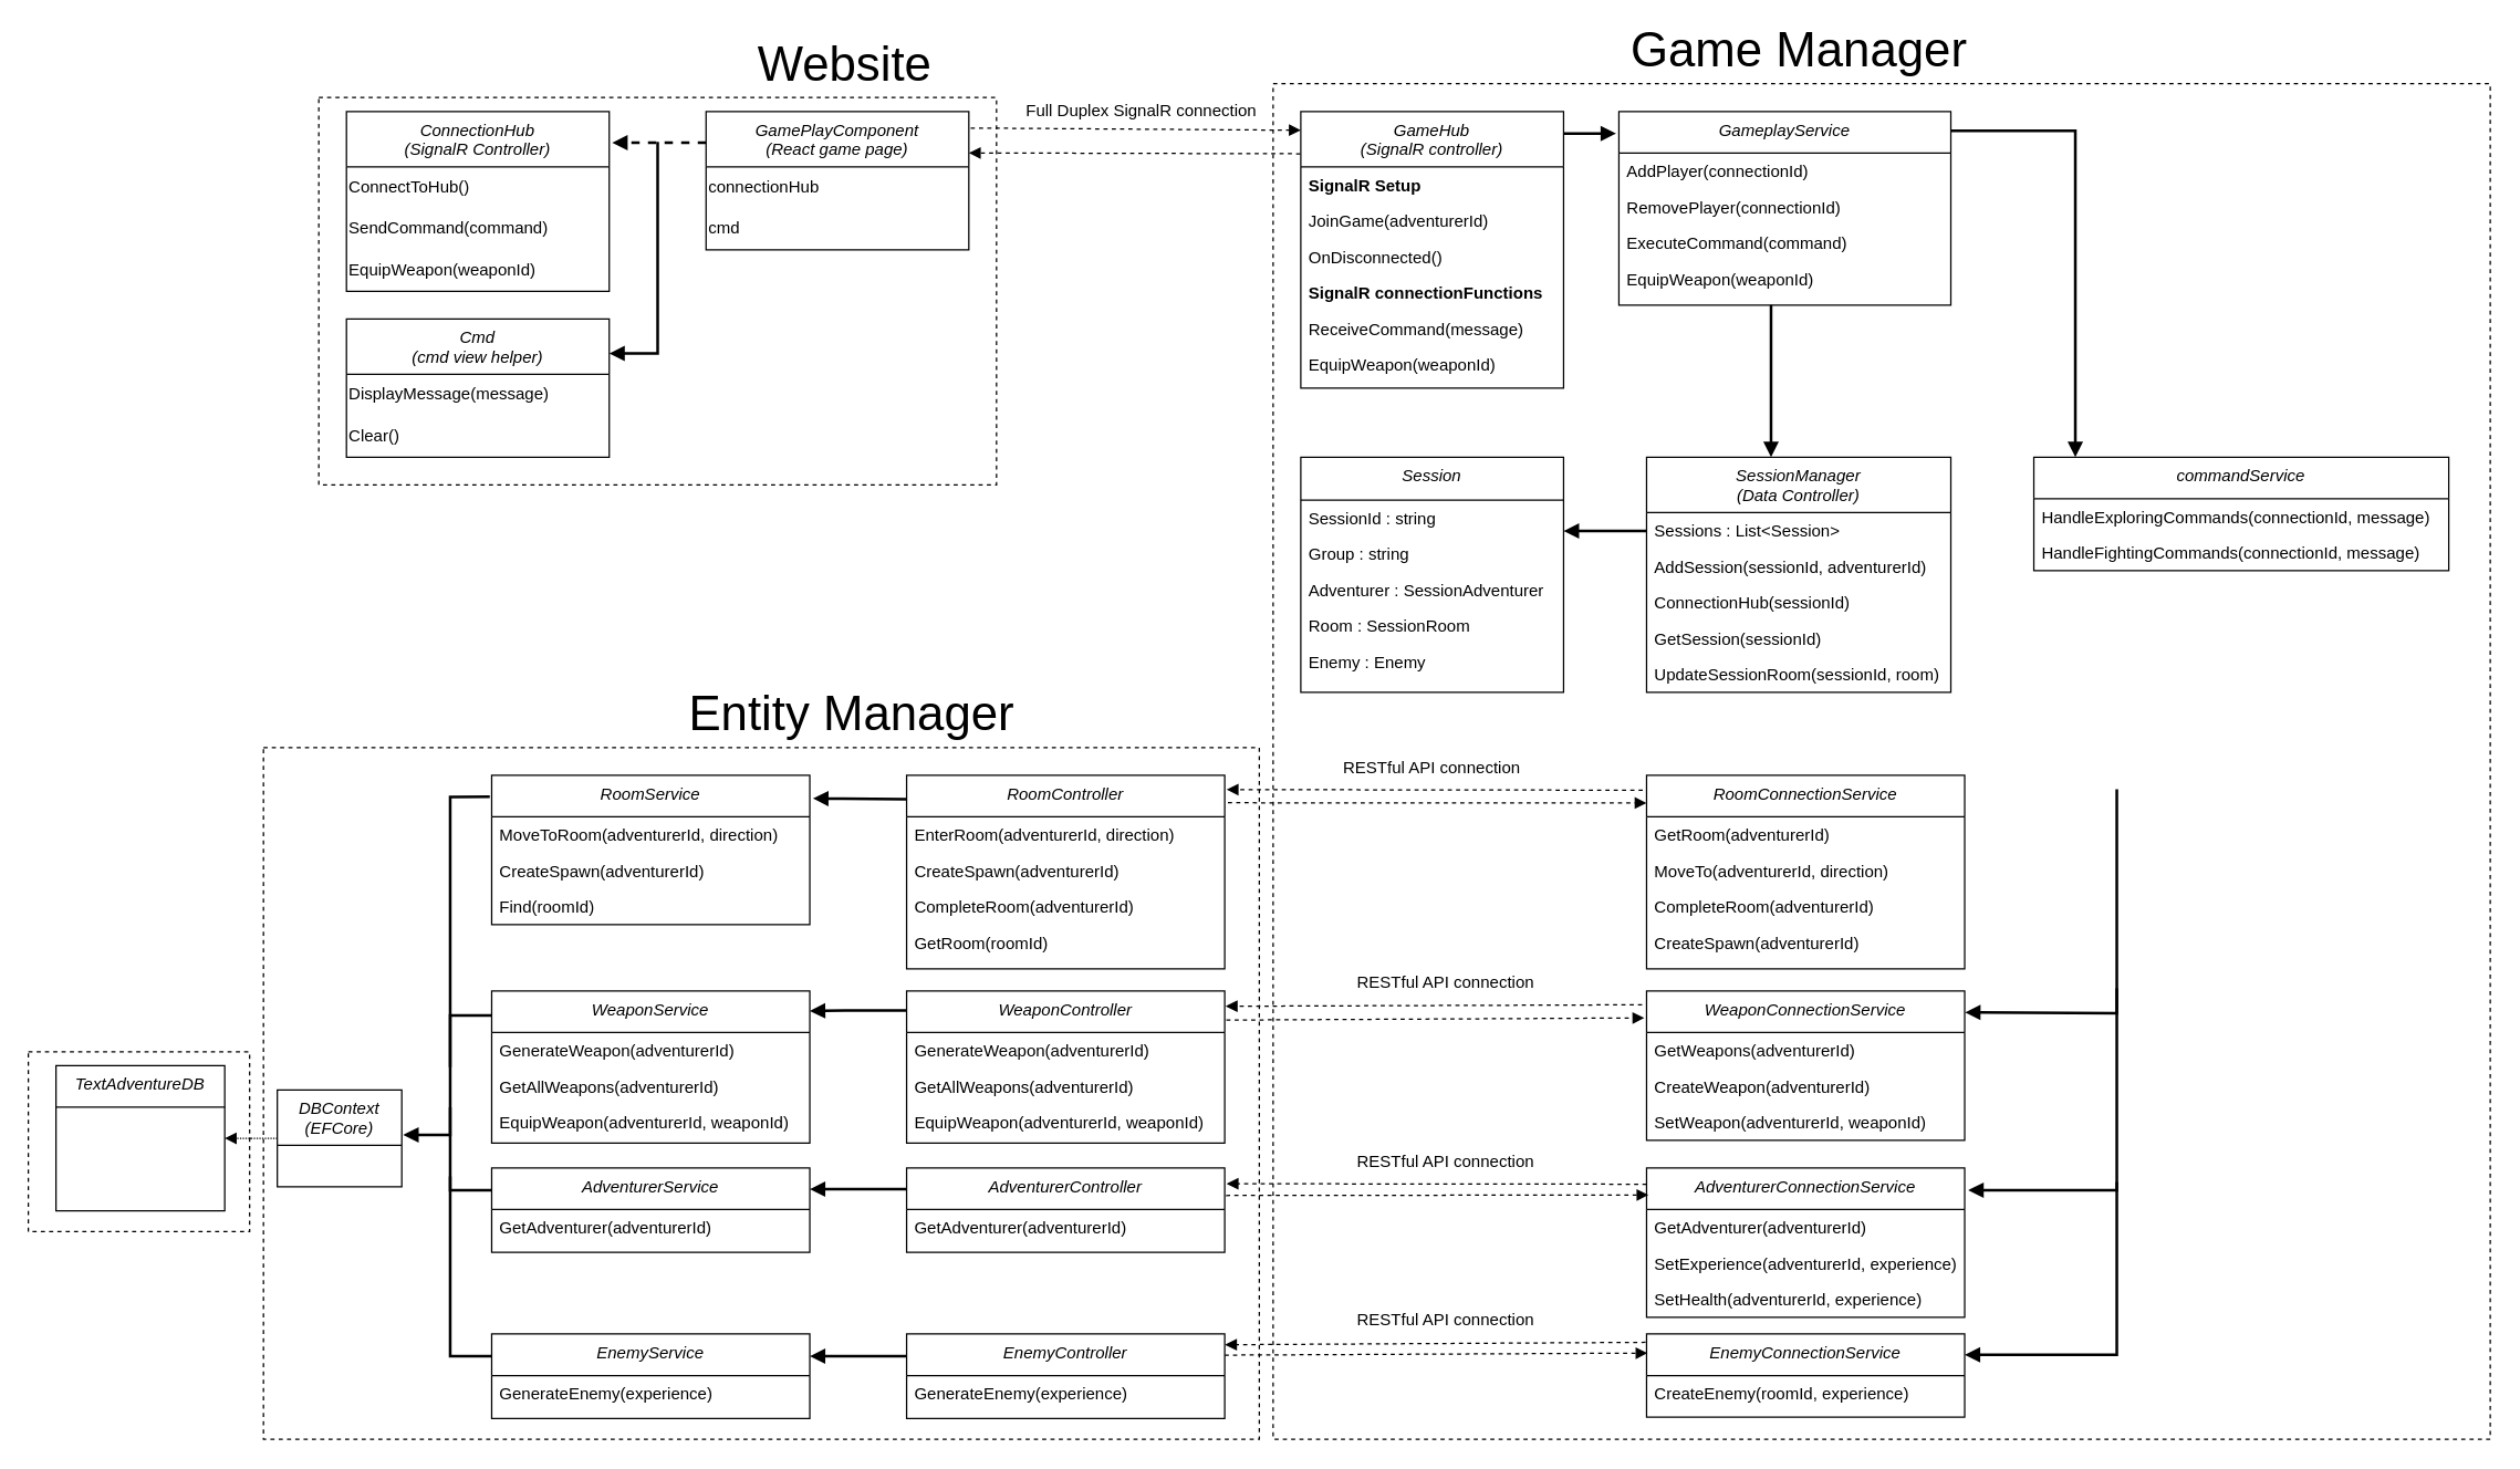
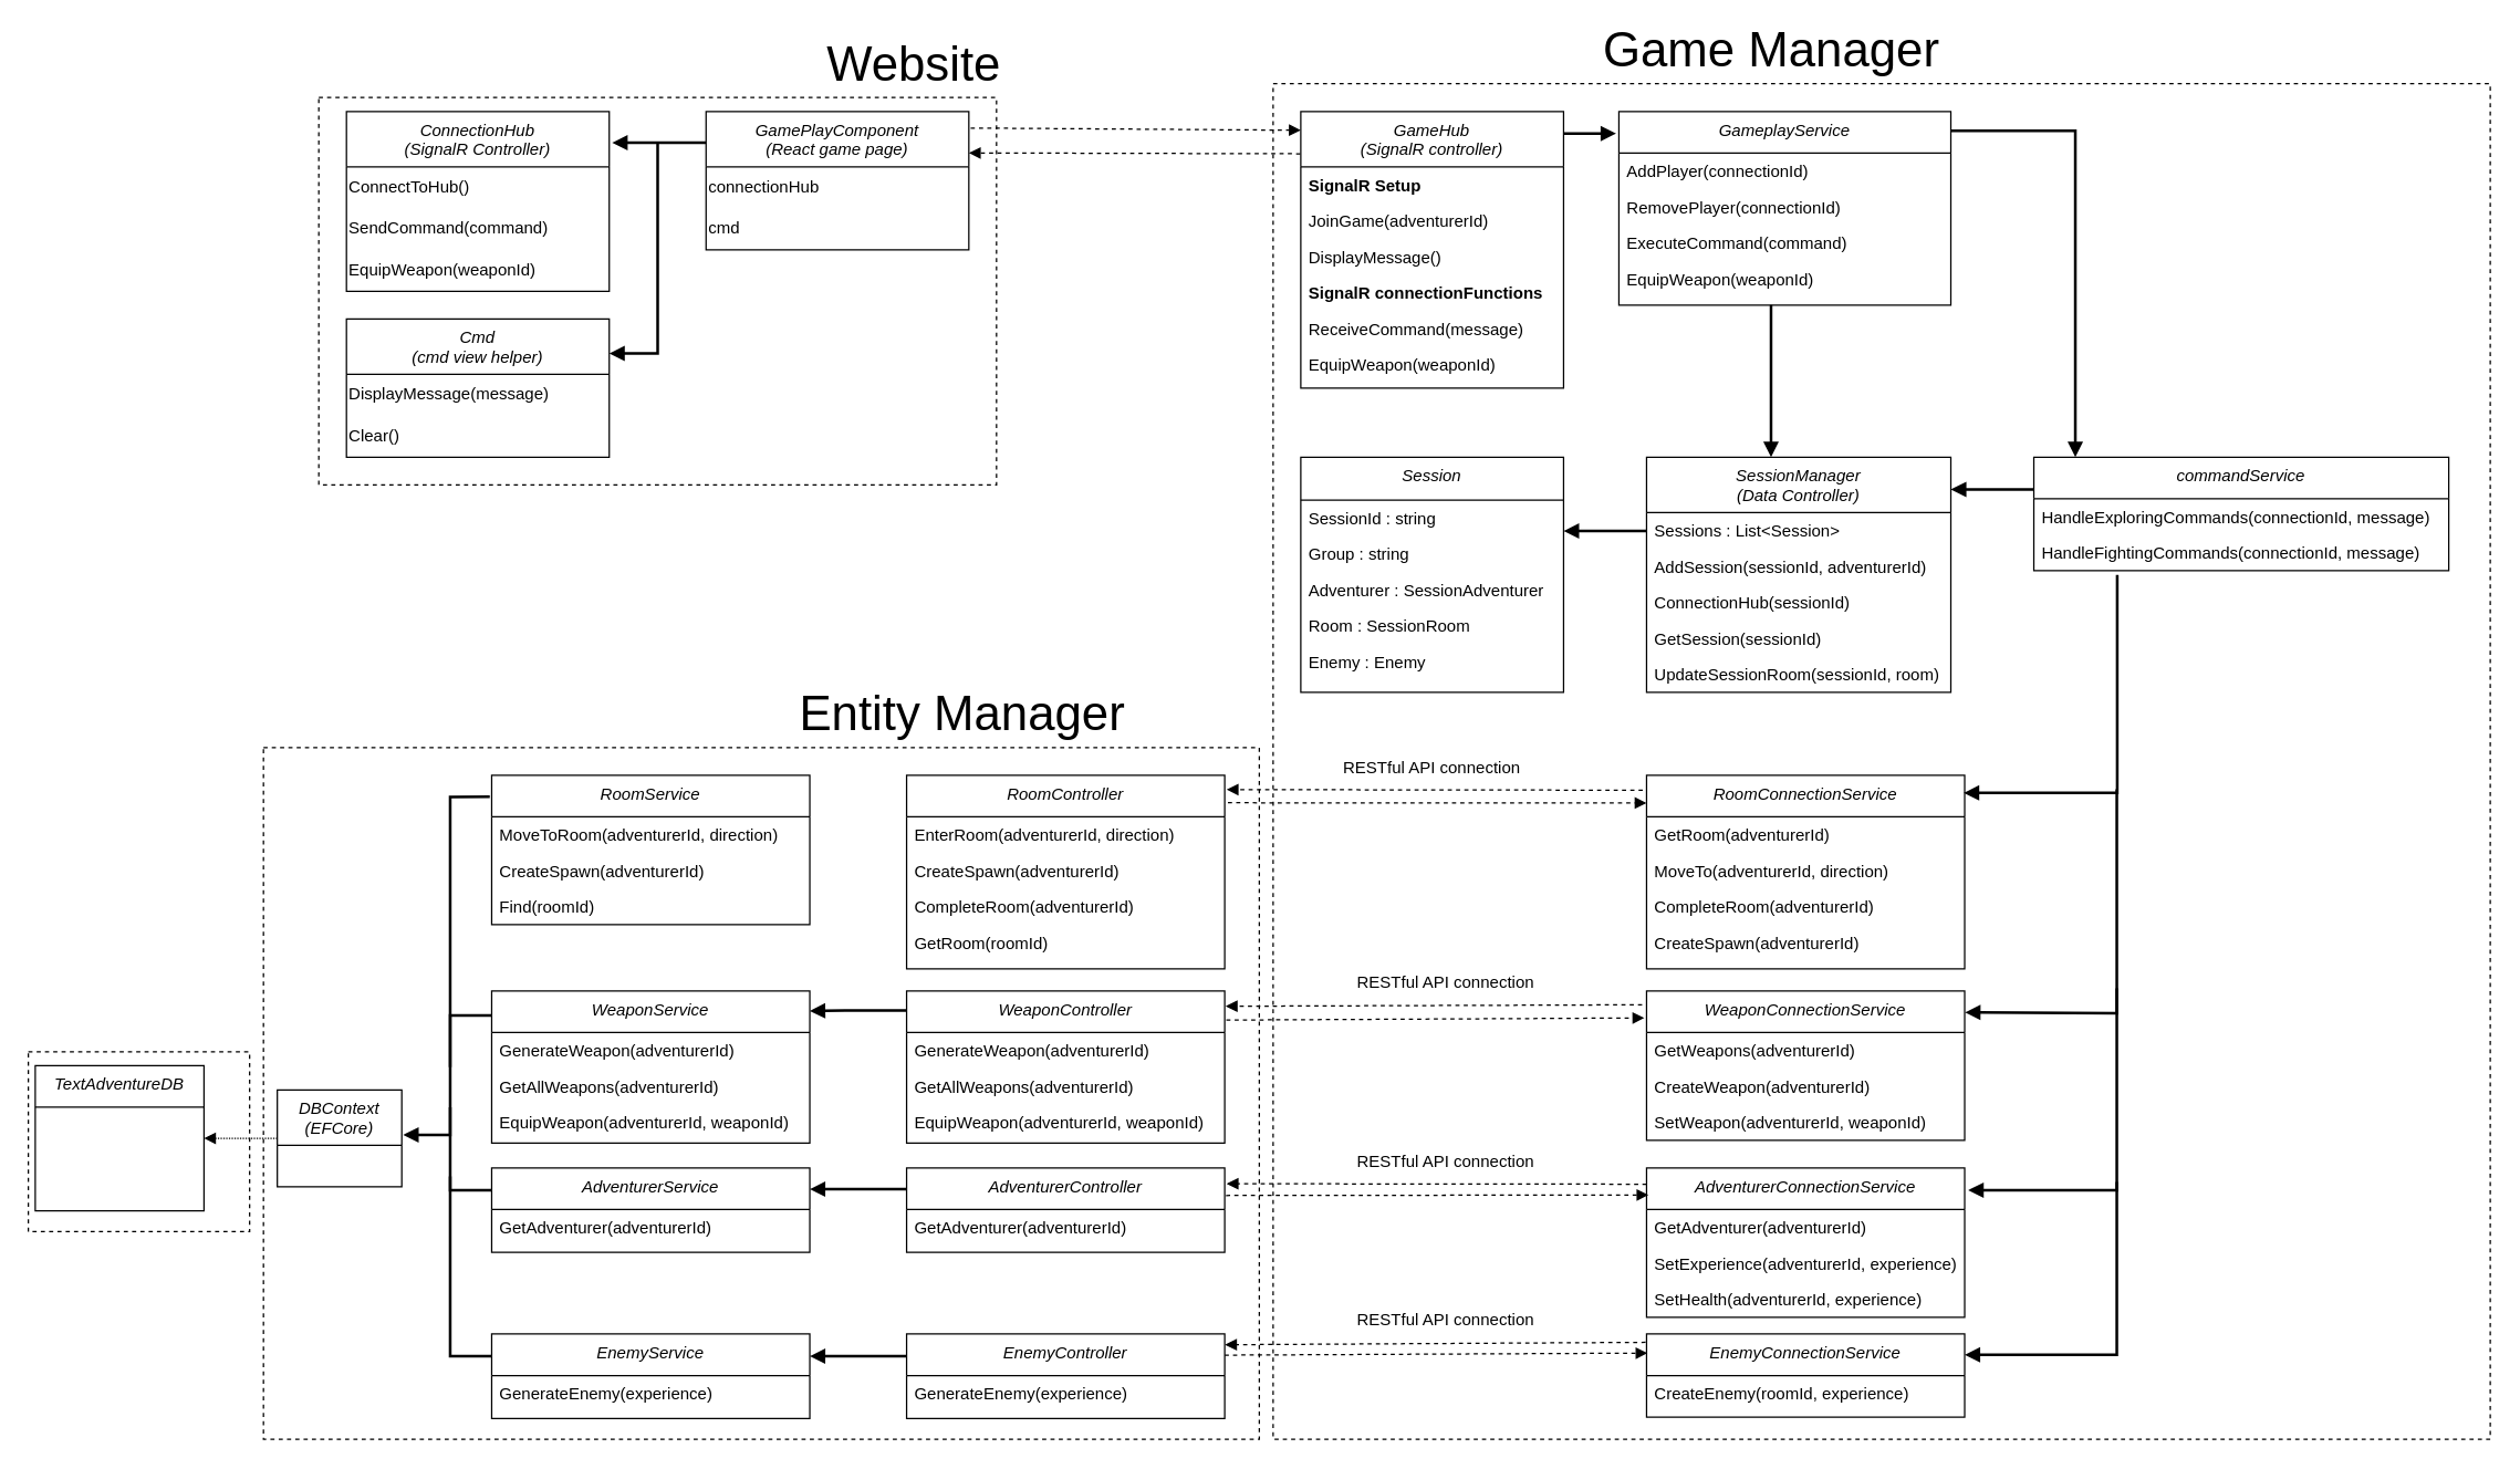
- <mxCell id="10" value="&lt;font style=&quot;font-size: 35px&quot;&gt;Game Manager&lt;/font&gt;" style="text;html=1;align=center;verticalAlign=middle;resizable=0;points=[];autosize=1;strokeColor=none;fillColor=none;" parent="1" vertex="1"><mxGeometry x="1170" y="20" width="260" height="30" as="geometry" /></mxCell>
+ <mxCell id="10" value="&lt;font style=&quot;font-size: 35px&quot;&gt;Game Manager&lt;/font&gt;" style="text;html=1;align=center;verticalAlign=middle;resizable=0;points=[];autosize=1;strokeColor=none;fillColor=none;" parent="1" vertex="1"><mxGeometry x="1150" y="20" width="260" height="30" as="geometry" /></mxCell>
- <mxCell id="50" value="&lt;font style=&quot;font-size: 35px&quot;&gt;Website&lt;/font&gt;" style="text;html=1;align=center;verticalAlign=middle;resizable=0;points=[];autosize=1;strokeColor=none;fillColor=none;" parent="1" vertex="1"><mxGeometry x="540" y="30" width="140" height="30" as="geometry" /></mxCell>
+ <mxCell id="50" value="&lt;font style=&quot;font-size: 35px&quot;&gt;Website&lt;/font&gt;" style="text;html=1;align=center;verticalAlign=middle;resizable=0;points=[];autosize=1;strokeColor=none;fillColor=none;" parent="1" vertex="1"><mxGeometry x="590" y="30" width="140" height="30" as="geometry" /></mxCell>
- <mxCell id="48" value="Full Duplex SignalR connection" style="text;html=1;strokeColor=none;fillColor=none;align=center;verticalAlign=middle;whiteSpace=wrap;rounded=0;" parent="1" vertex="1"><mxGeometry x="740" y="70" width="170" height="20" as="geometry" /></mxCell>
- <mxCell id="39" style="edgeStyle=orthogonalEdgeStyle;rounded=0;orthogonalLoop=1;jettySize=auto;html=1;entryX=1.011;entryY=0.174;entryDx=0;entryDy=0;entryPerimeter=0;endArrow=block;endFill=1;strokeWidth=2;dashed=1;" edge="1" parent="1" source="41" target="115"><mxGeometry relative="1" as="geometry"><Array as="points"><mxPoint x="475" y="103" /></Array></mxGeometry></mxCell>
+ <mxCell id="39" style="edgeStyle=orthogonalEdgeStyle;rounded=0;orthogonalLoop=1;jettySize=auto;html=1;entryX=1.011;entryY=0.174;entryDx=0;entryDy=0;entryPerimeter=0;endArrow=block;endFill=1;strokeWidth=2;" edge="1" parent="1" source="41" target="115"><mxGeometry relative="1" as="geometry"><Array as="points"><mxPoint x="475" y="103" /></Array></mxGeometry></mxCell>
- <mxCell id="6" value="OnDisconnected()" style="text;align=left;verticalAlign=top;spacingLeft=4;spacingRight=4;overflow=hidden;rotatable=0;points=[[0,0.5],[1,0.5]];portConstraint=eastwest;rounded=0;shadow=0;html=0;" parent="3" vertex="1"><mxGeometry y="92" width="190" height="26" as="geometry" /></mxCell>
+ <mxCell id="6" value="DisplayMessage()" style="text;align=left;verticalAlign=top;spacingLeft=4;spacingRight=4;overflow=hidden;rotatable=0;points=[[0,0.5],[1,0.5]];portConstraint=eastwest;rounded=0;shadow=0;html=0;" parent="3" vertex="1"><mxGeometry y="92" width="190" height="26" as="geometry" /></mxCell>
+ <mxCell id="100" style="edgeStyle=orthogonalEdgeStyle;rounded=0;orthogonalLoop=1;jettySize=auto;html=1;entryX=1;entryY=0.137;entryDx=0;entryDy=0;entryPerimeter=0;endArrow=block;endFill=1;strokeWidth=2;" edge="1" parent="1" source="101" target="11"><mxGeometry relative="1" as="geometry"><Array as="points"><mxPoint x="1500" y="353" /></Array></mxGeometry></mxCell>
- <mxCell id="51" value="&lt;font style=&quot;font-size: 35px&quot;&gt;Entity Manager&lt;/font&gt;" style="text;html=1;align=center;verticalAlign=middle;resizable=0;points=[];autosize=1;strokeColor=none;fillColor=none;" parent="1" vertex="1"><mxGeometry x="490" y="500" width="250" height="30" as="geometry" /></mxCell>
+ <mxCell id="51" value="&lt;font style=&quot;font-size: 35px&quot;&gt;Entity Manager&lt;/font&gt;" style="text;html=1;align=center;verticalAlign=middle;resizable=0;points=[];autosize=1;strokeColor=none;fillColor=none;" parent="1" vertex="1"><mxGeometry x="570" y="500" width="250" height="30" as="geometry" /></mxCell>
+ <mxCell id="30" style="edgeStyle=orthogonalEdgeStyle;rounded=0;orthogonalLoop=1;jettySize=auto;html=1;fontSize=35;endArrow=block;endFill=1;strokeWidth=2;exitX=0.201;exitY=1.123;exitDx=0;exitDy=0;exitPerimeter=0;entryX=0.997;entryY=0.091;entryDx=0;entryDy=0;entryPerimeter=0;" parent="1" source="103" edge="1" target="17"><mxGeometry relative="1" as="geometry"><mxPoint x="1559" y="584" as="targetPoint" /><Array as="points"><mxPoint x="1530" y="573" /></Array><mxPoint x="1440" y="584" as="sourcePoint" /></mxGeometry></mxCell>
- <mxCell id="55" style="edgeStyle=orthogonalEdgeStyle;rounded=0;orthogonalLoop=1;jettySize=auto;html=1;endArrow=block;endFill=1;entryX=1.01;entryY=0.155;entryDx=0;entryDy=0;entryPerimeter=0;exitX=0;exitY=0.123;exitDx=0;exitDy=0;exitPerimeter=0;strokeWidth=2;" parent="1" source="56" edge="1" target="71"><mxGeometry relative="1" as="geometry"><mxPoint x="-356" y="647" as="targetPoint" /><Array as="points"><mxPoint x="654" y="577" /></Array><mxPoint x="195" y="647" as="sourcePoint" /></mxGeometry></mxCell>
- <mxCell id="83" value="TextAdventureDB" style="swimlane;fontStyle=2;align=center;verticalAlign=top;childLayout=stackLayout;horizontal=1;startSize=30;horizontalStack=0;resizeParent=1;resizeLast=0;collapsible=1;marginBottom=0;rounded=0;shadow=0;strokeWidth=1;" parent="1" vertex="1"><mxGeometry x="40" y="770" width="122" height="105" as="geometry"><mxRectangle x="160" y="100" width="160" height="26" as="alternateBounds" /></mxGeometry></mxCell>
+ <mxCell id="83" value="TextAdventureDB" style="swimlane;fontStyle=2;align=center;verticalAlign=top;childLayout=stackLayout;horizontal=1;startSize=30;horizontalStack=0;resizeParent=1;resizeLast=0;collapsible=1;marginBottom=0;rounded=0;shadow=0;strokeWidth=1;" parent="1" vertex="1"><mxGeometry x="25" y="770" width="122" height="105" as="geometry"><mxRectangle x="160" y="100" width="160" height="26" as="alternateBounds" /></mxGeometry></mxCell>
